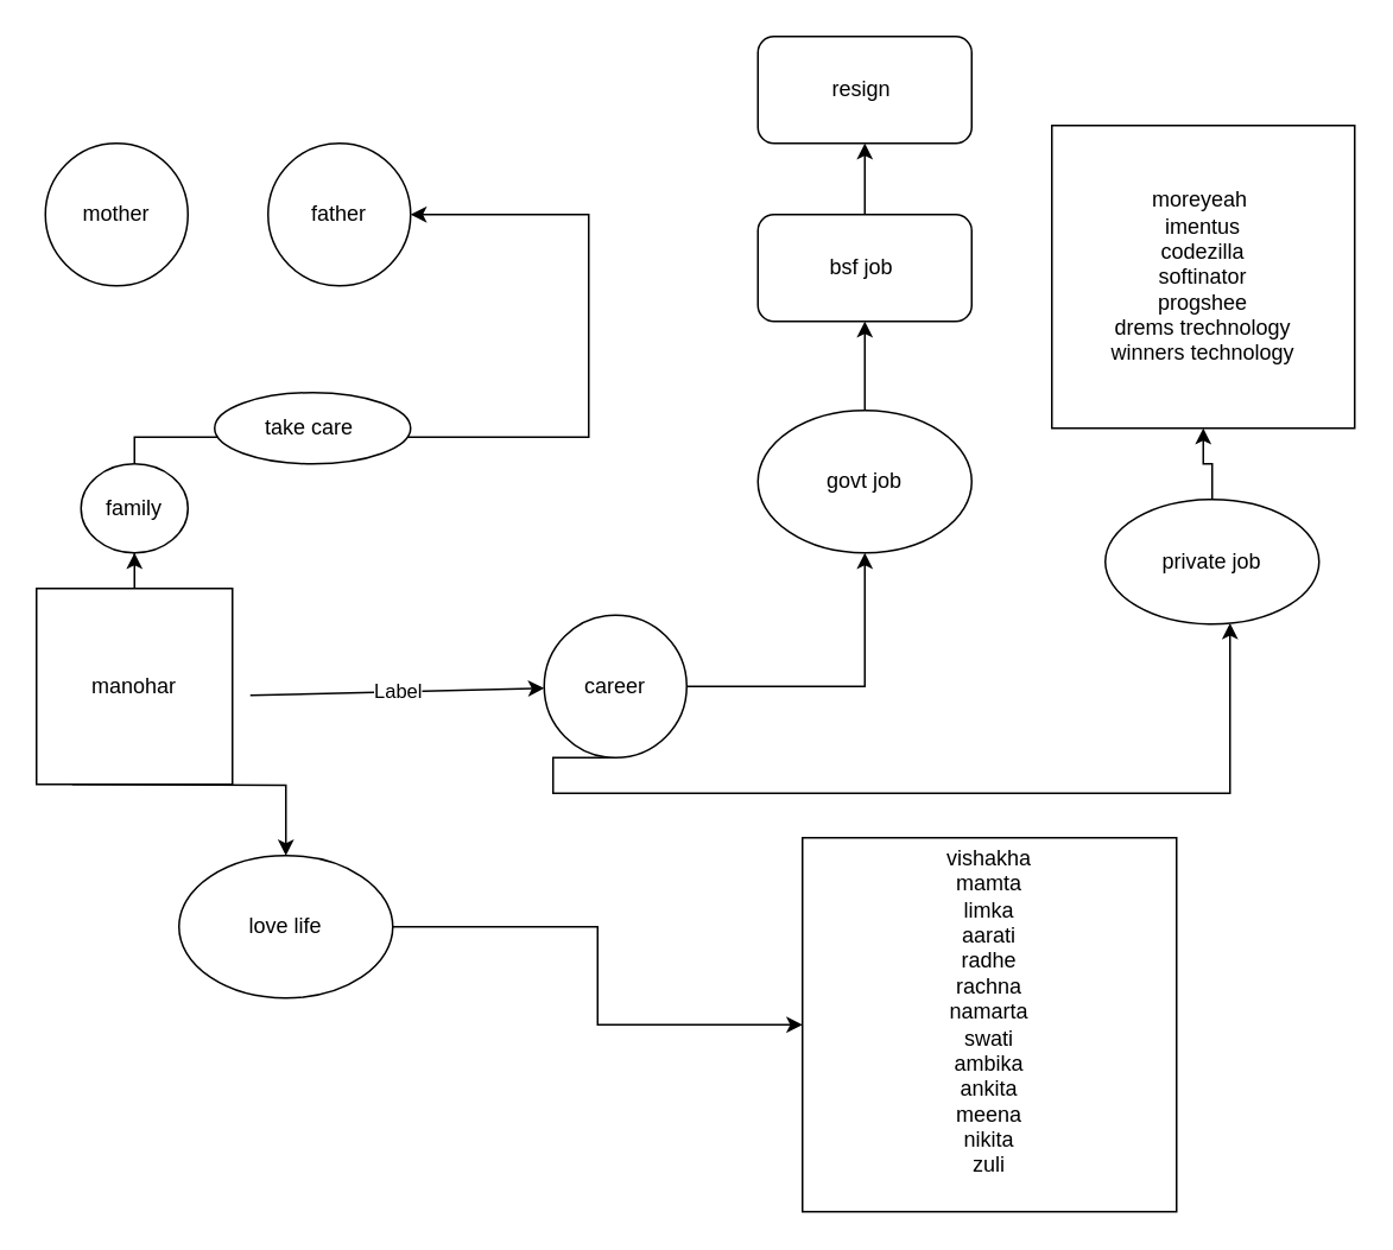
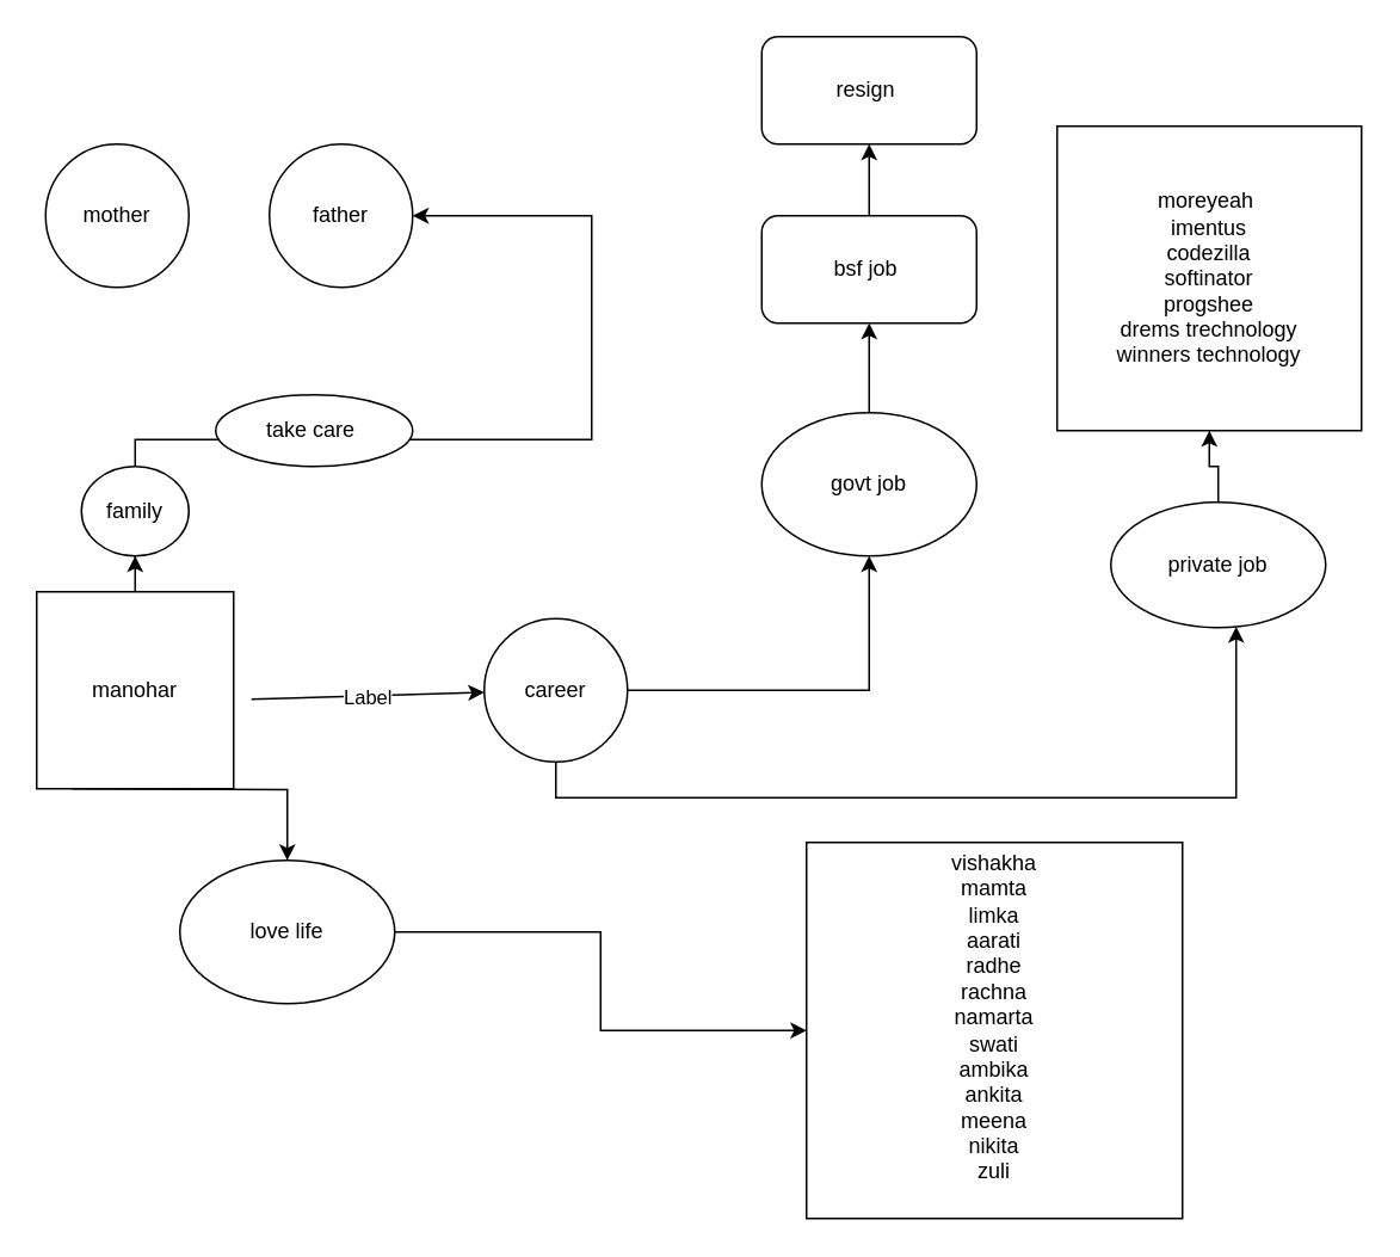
- <mxCell id="14" value="career" style="ellipse;whiteSpace=wrap;html=1;aspect=fixed;" vertex="1" parent="1"><mxGeometry x="305" y="345" width="80" height="80" as="geometry" /></mxCell>
+ <mxCell id="14" value="career" style="ellipse;whiteSpace=wrap;html=1;aspect=fixed;" vertex="1" parent="1"><mxGeometry x="270" y="345" width="80" height="80" as="geometry" /></mxCell>
